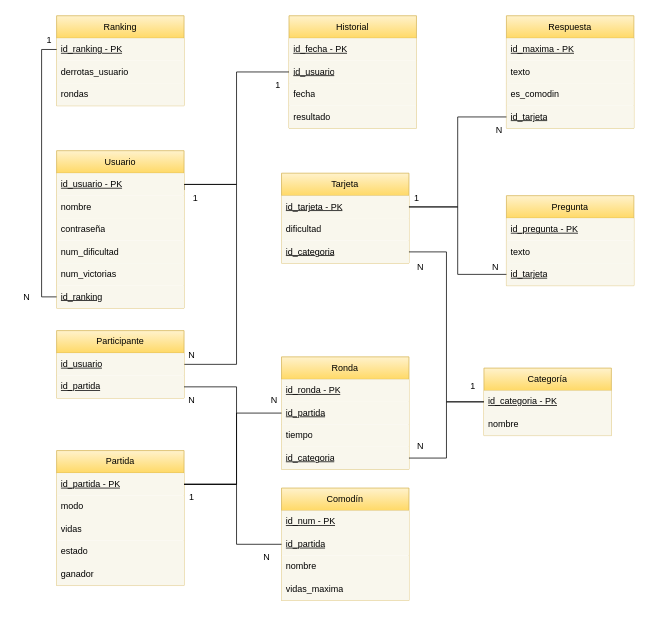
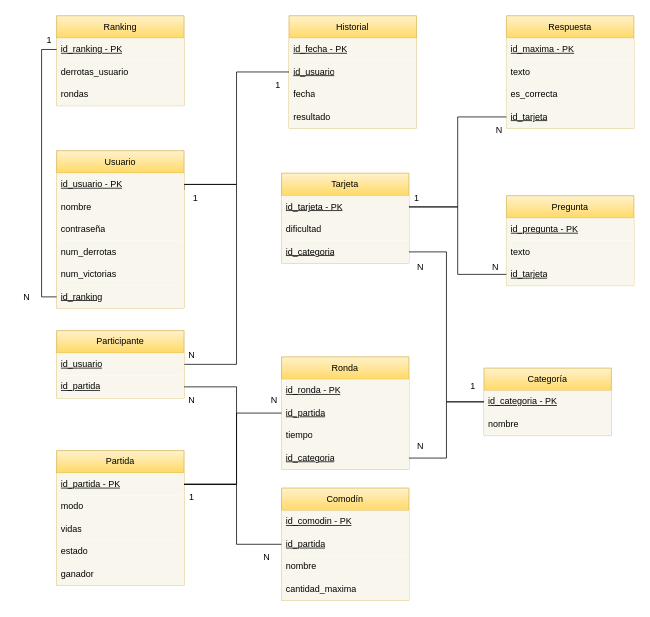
- <mxCell id="27" value="es_comodin" style="text;align=left;verticalAlign=middle;spacingLeft=4;spacingRight=4;overflow=hidden;points=[[0,0.5],[1,0.5]];portConstraint=eastwest;rotatable=0;whiteSpace=wrap;html=1;fillColor=#f9f7ed;strokeColor=none;swimlaneLine=1;" vertex="1" parent="24"><mxGeometry y="90" width="170" height="30" as="geometry" /></mxCell>
+ <mxCell id="27" value="es_correcta" style="text;align=left;verticalAlign=middle;spacingLeft=4;spacingRight=4;overflow=hidden;points=[[0,0.5],[1,0.5]];portConstraint=eastwest;rotatable=0;whiteSpace=wrap;html=1;fillColor=#f9f7ed;strokeColor=none;swimlaneLine=1;" vertex="1" parent="24"><mxGeometry y="90" width="170" height="30" as="geometry" /></mxCell>
- <mxCell id="33" value="num_dificultad" style="text;align=left;verticalAlign=middle;spacingLeft=4;spacingRight=4;overflow=hidden;points=[[0,0.5],[1,0.5]];portConstraint=eastwest;rotatable=0;whiteSpace=wrap;html=1;fillColor=#f9f7ed;strokeColor=none;swimlaneLine=1;" vertex="1" parent="29"><mxGeometry y="120" width="170" height="30" as="geometry" /></mxCell>
+ <mxCell id="33" value="num_derrotas" style="text;align=left;verticalAlign=middle;spacingLeft=4;spacingRight=4;overflow=hidden;points=[[0,0.5],[1,0.5]];portConstraint=eastwest;rotatable=0;whiteSpace=wrap;html=1;fillColor=#f9f7ed;strokeColor=none;swimlaneLine=1;" vertex="1" parent="29"><mxGeometry y="120" width="170" height="30" as="geometry" /></mxCell>
- <mxCell id="43" value="&lt;u&gt;id_num - PK&lt;/u&gt;" style="text;align=left;verticalAlign=middle;spacingLeft=4;spacingRight=4;overflow=hidden;points=[[0,0.5],[1,0.5]];portConstraint=eastwest;rotatable=0;whiteSpace=wrap;html=1;fillColor=#f9f7ed;strokeColor=none;swimlaneLine=1;" vertex="1" parent="42"><mxGeometry y="30" width="170" height="30" as="geometry" /></mxCell>
+ <mxCell id="43" value="&lt;u&gt;id_comodin - PK&lt;/u&gt;" style="text;align=left;verticalAlign=middle;spacingLeft=4;spacingRight=4;overflow=hidden;points=[[0,0.5],[1,0.5]];portConstraint=eastwest;rotatable=0;whiteSpace=wrap;html=1;fillColor=#f9f7ed;strokeColor=none;swimlaneLine=1;" vertex="1" parent="42"><mxGeometry y="30" width="170" height="30" as="geometry" /></mxCell>
- <mxCell id="46" value="vidas_maxima" style="text;align=left;verticalAlign=middle;spacingLeft=4;spacingRight=4;overflow=hidden;points=[[0,0.5],[1,0.5]];portConstraint=eastwest;rotatable=0;whiteSpace=wrap;html=1;fillColor=#f9f7ed;strokeColor=none;swimlaneLine=1;" vertex="1" parent="42"><mxGeometry y="120" width="170" height="30" as="geometry" /></mxCell>
+ <mxCell id="46" value="cantidad_maxima" style="text;align=left;verticalAlign=middle;spacingLeft=4;spacingRight=4;overflow=hidden;points=[[0,0.5],[1,0.5]];portConstraint=eastwest;rotatable=0;whiteSpace=wrap;html=1;fillColor=#f9f7ed;strokeColor=none;swimlaneLine=1;" vertex="1" parent="42"><mxGeometry y="120" width="170" height="30" as="geometry" /></mxCell>
